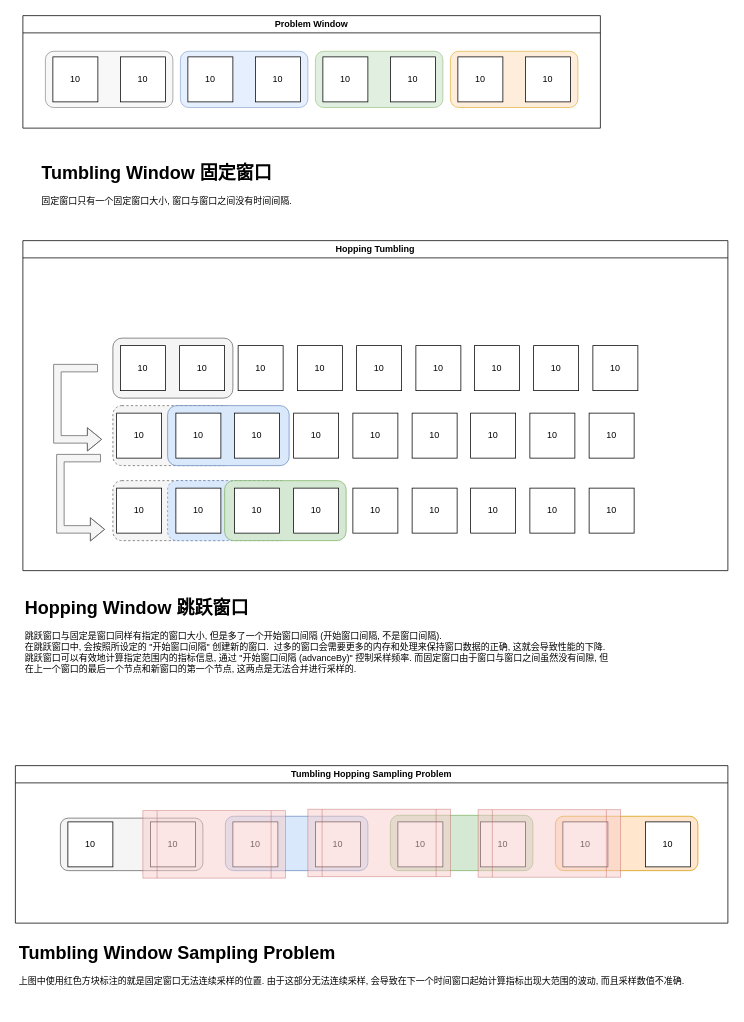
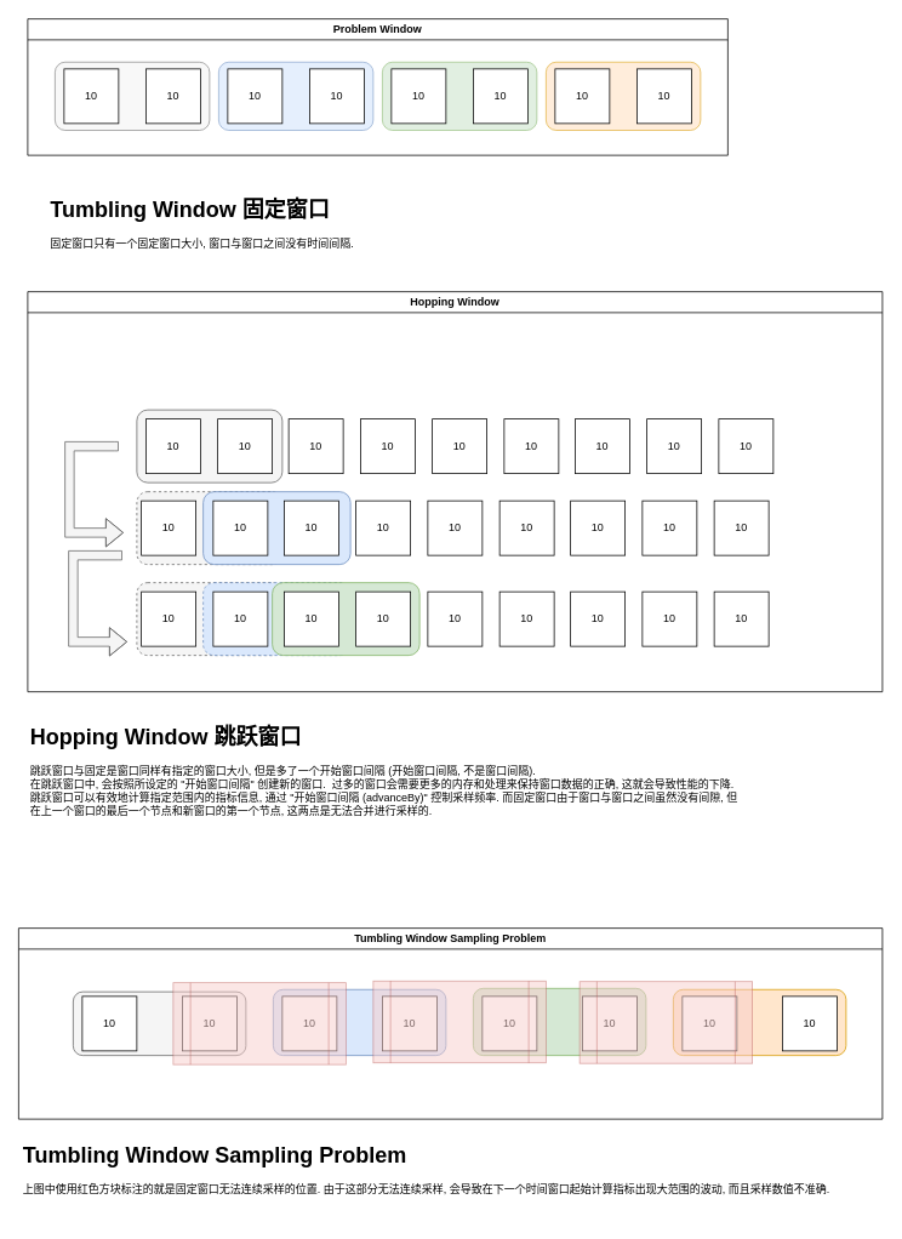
- <mxCell id="16" value="Hopping Tumbling" style="swimlane;whiteSpace=wrap;html=1;" parent="1" vertex="1"><mxGeometry x="30" y="320" width="940" height="440" as="geometry" /></mxCell>
+ <mxCell id="16" value="Hopping Window" style="swimlane;whiteSpace=wrap;html=1;" parent="1" vertex="1"><mxGeometry x="30" y="320" width="940" height="440" as="geometry" /></mxCell>
- <mxCell id="53" value="Tumbling Hopping Sampling Problem" style="swimlane;whiteSpace=wrap;html=1;" parent="1" vertex="1"><mxGeometry x="20" y="1020" width="950" height="210" as="geometry" /></mxCell>
+ <mxCell id="53" value="Tumbling Window Sampling Problem" style="swimlane;whiteSpace=wrap;html=1;" parent="1" vertex="1"><mxGeometry x="20" y="1020" width="950" height="210" as="geometry" /></mxCell>
